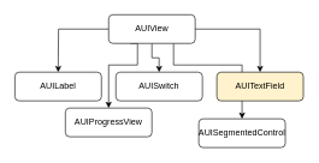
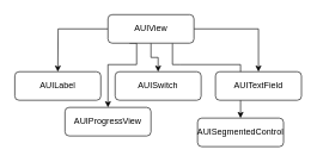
- <mxCell id="10" value="AUITextField" style="rounded=1;whiteSpace=wrap;html=1;fillColor=#fff2cc;" vertex="1" parent="1"><mxGeometry x="300" y="100" width="120" height="40" as="geometry" /></mxCell>
+ <mxCell id="10" value="AUITextField" style="rounded=1;whiteSpace=wrap;html=1;" vertex="1" parent="1"><mxGeometry x="300" y="100" width="120" height="40" as="geometry" /></mxCell>
